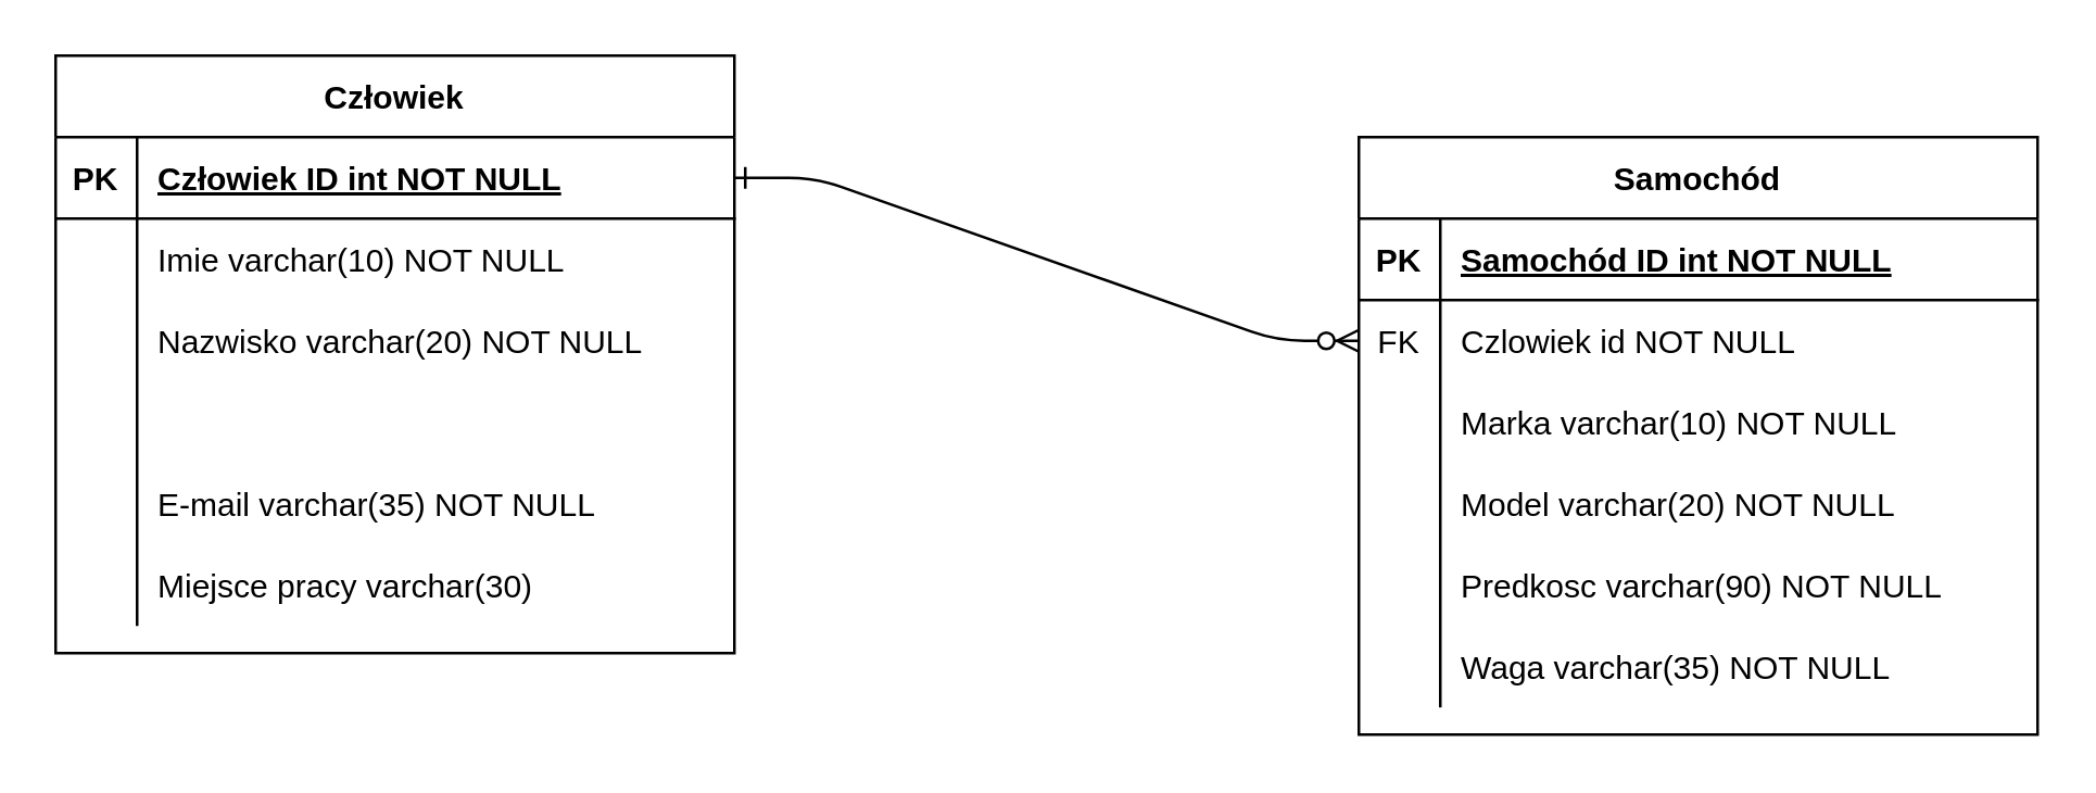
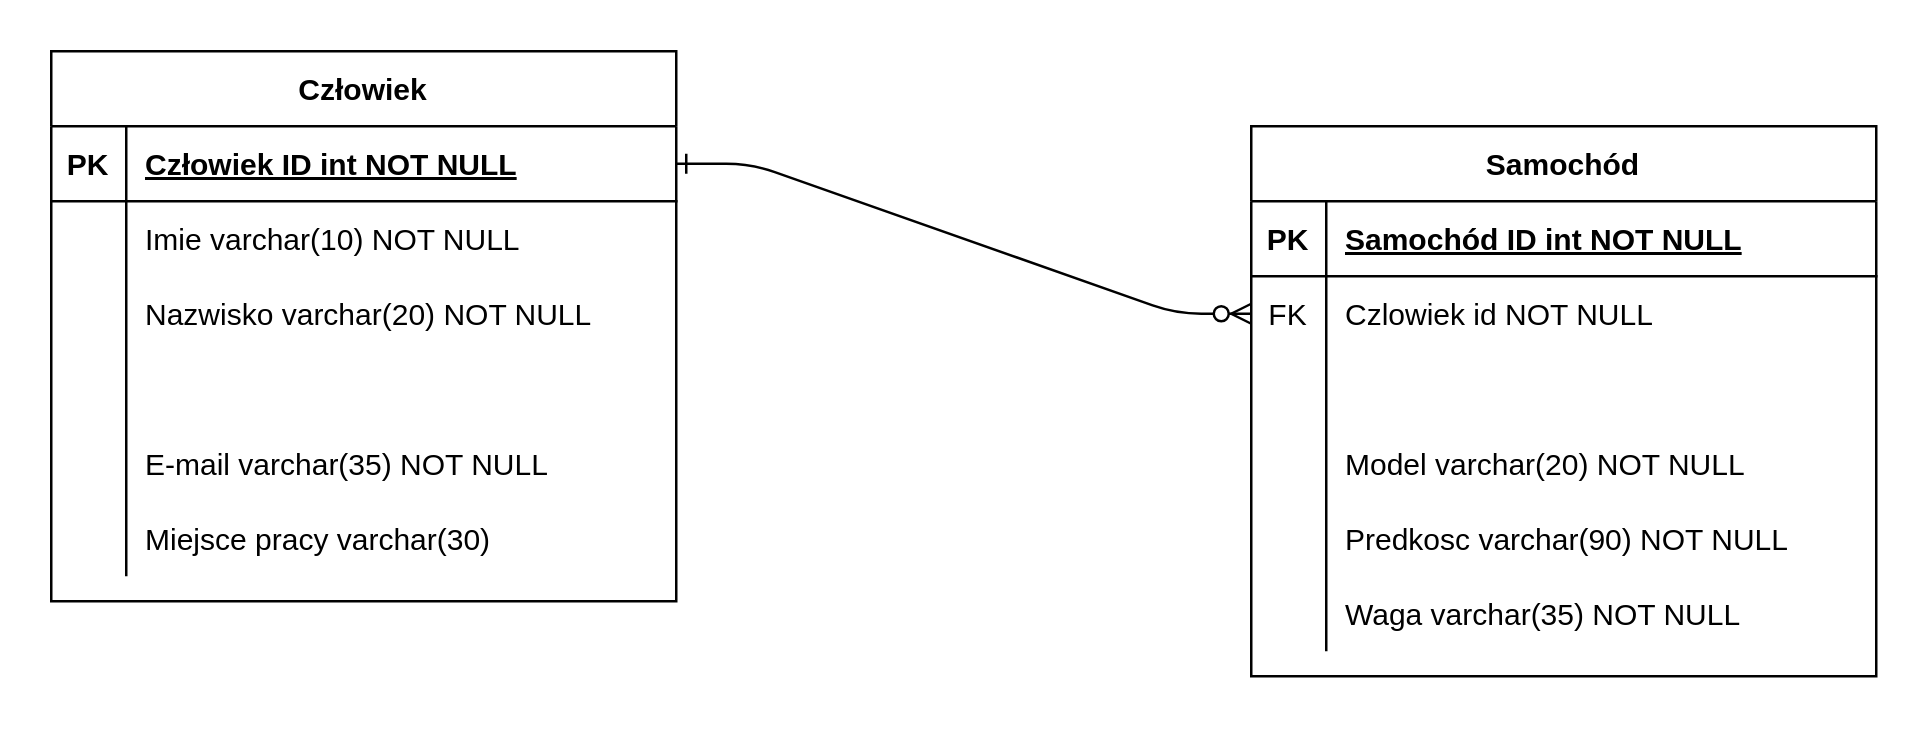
- <mxCell id="30" value="Marka varchar(10) NOT NULL" style="shape=partialRectangle;overflow=hidden;connectable=0;fillColor=none;top=0;left=0;bottom=0;right=0;align=left;spacingLeft=6;" vertex="1" parent="28"><mxGeometry x="30" width="220" height="30" as="geometry"><mxRectangle width="220" height="30" as="alternateBounds" /></mxGeometry></mxCell>
